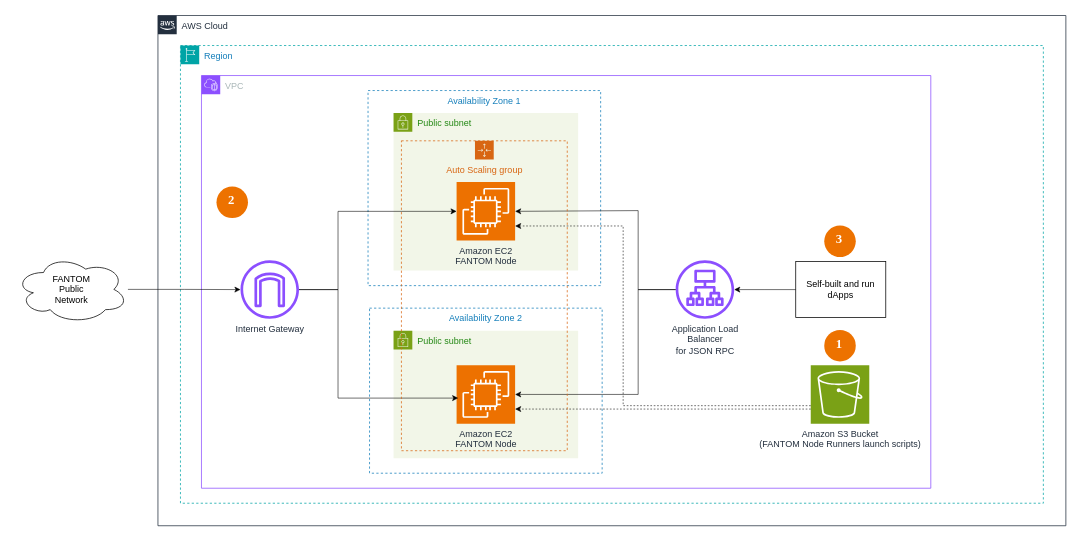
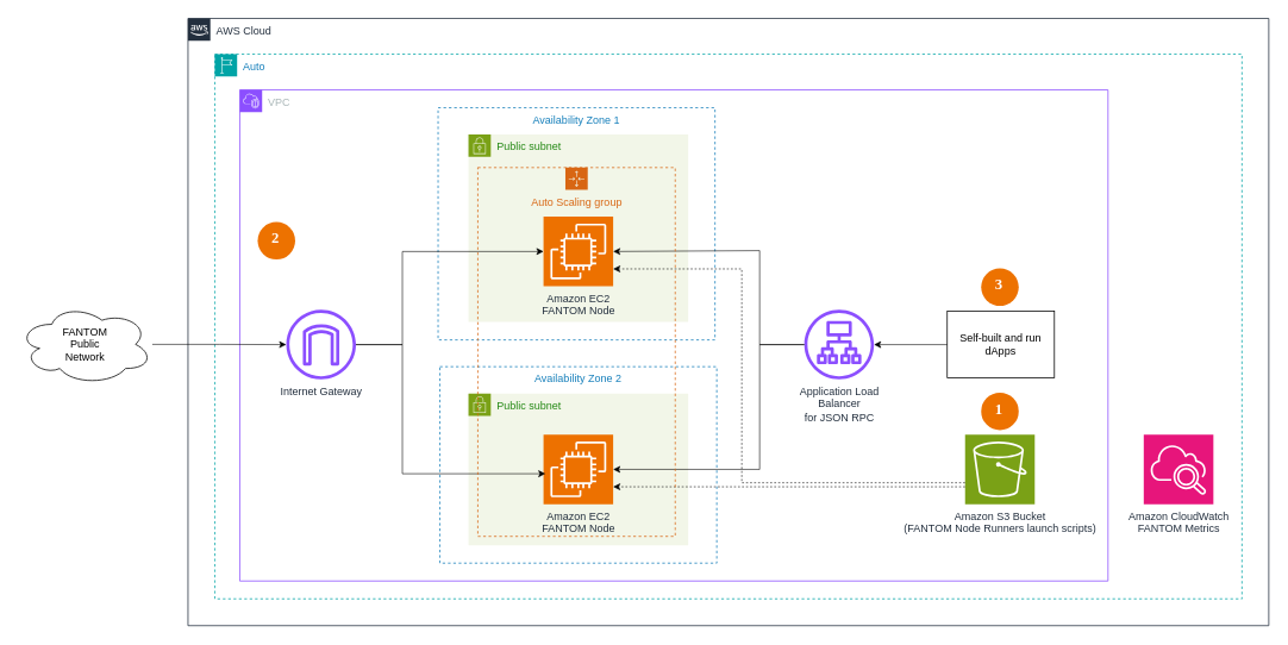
- <mxCell id="3" value="Region" style="points=[[0,0],[0.25,0],[0.5,0],[0.75,0],[1,0],[1,0.25],[1,0.5],[1,0.75],[1,1],[0.75,1],[0.5,1],[0.25,1],[0,1],[0,0.75],[0,0.5],[0,0.25]];outlineConnect=0;gradientColor=none;html=1;whiteSpace=wrap;fontSize=12;fontStyle=0;container=1;pointerEvents=0;collapsible=0;recursiveResize=0;shape=mxgraph.aws4.group;grIcon=mxgraph.aws4.group_region;strokeColor=#00A4A6;fillColor=none;verticalAlign=top;align=left;spacingLeft=30;fontColor=#147EBA;dashed=1;" parent="1" vertex="1"><mxGeometry x="240" y="60" width="1150" height="610" as="geometry" /></mxCell>
+ <mxCell id="3" value="Auto" style="points=[[0,0],[0.25,0],[0.5,0],[0.75,0],[1,0],[1,0.25],[1,0.5],[1,0.75],[1,1],[0.75,1],[0.5,1],[0.25,1],[0,1],[0,0.75],[0,0.5],[0,0.25]];outlineConnect=0;gradientColor=none;html=1;whiteSpace=wrap;fontSize=12;fontStyle=0;container=1;pointerEvents=0;collapsible=0;recursiveResize=0;shape=mxgraph.aws4.group;grIcon=mxgraph.aws4.group_region;strokeColor=#00A4A6;fillColor=none;verticalAlign=top;align=left;spacingLeft=30;fontColor=#147EBA;dashed=1;" parent="1" vertex="1"><mxGeometry x="240" y="60" width="1150" height="610" as="geometry" /></mxCell>
+ <mxCell id="21" value="Amazon CloudWatch&lt;br&gt;FANTOM Metrics" style="sketch=0;points=[[0,0,0],[0.25,0,0],[0.5,0,0],[0.75,0,0],[1,0,0],[0,1,0],[0.25,1,0],[0.5,1,0],[0.75,1,0],[1,1,0],[0,0.25,0],[0,0.5,0],[0,0.75,0],[1,0.25,0],[1,0.5,0],[1,0.75,0]];points=[[0,0,0],[0.25,0,0],[0.5,0,0],[0.75,0,0],[1,0,0],[0,1,0],[0.25,1,0],[0.5,1,0],[0.75,1,0],[1,1,0],[0,0.25,0],[0,0.5,0],[0,0.75,0],[1,0.25,0],[1,0.5,0],[1,0.75,0]];outlineConnect=0;fontColor=#232F3E;fillColor=#E7157B;strokeColor=#ffffff;dashed=0;verticalLabelPosition=bottom;verticalAlign=top;align=center;html=1;fontSize=12;fontStyle=0;aspect=fixed;shape=mxgraph.aws4.resourceIcon;resIcon=mxgraph.aws4.cloudwatch_2;" parent="1" vertex="1"><mxGeometry x="1280" y="486" width="78" height="78" as="geometry" /></mxCell>
